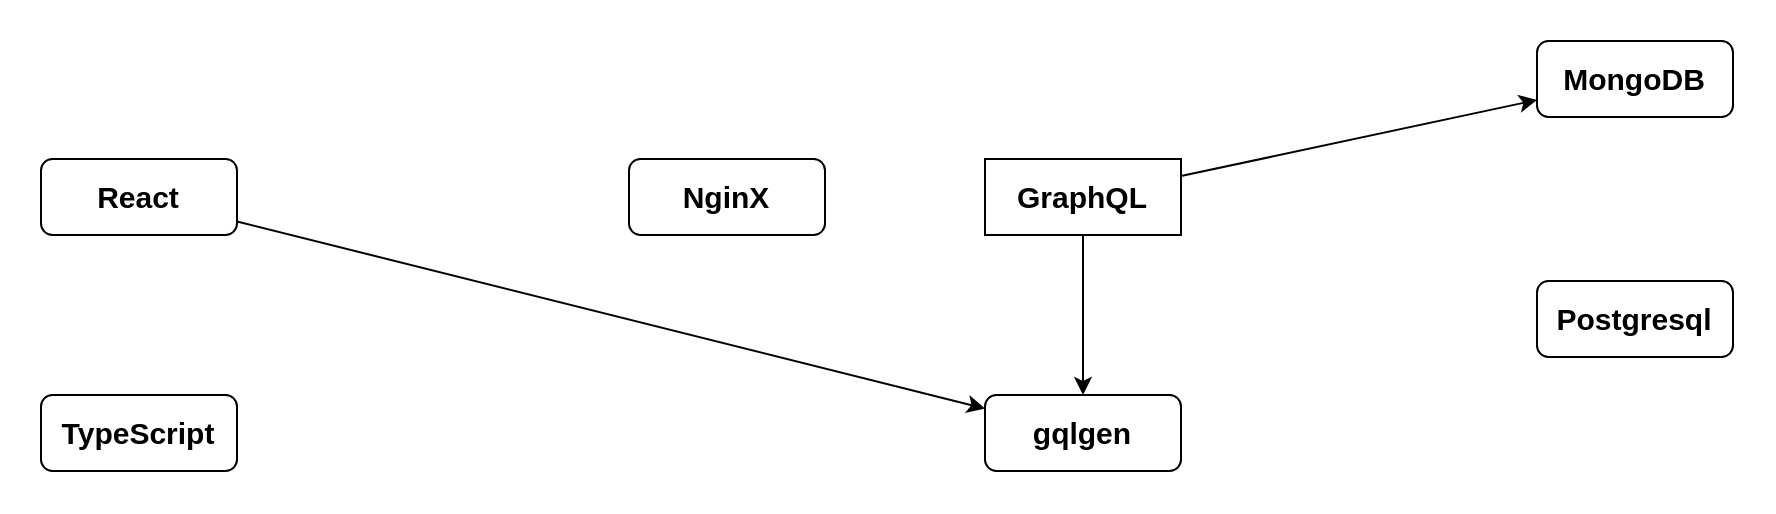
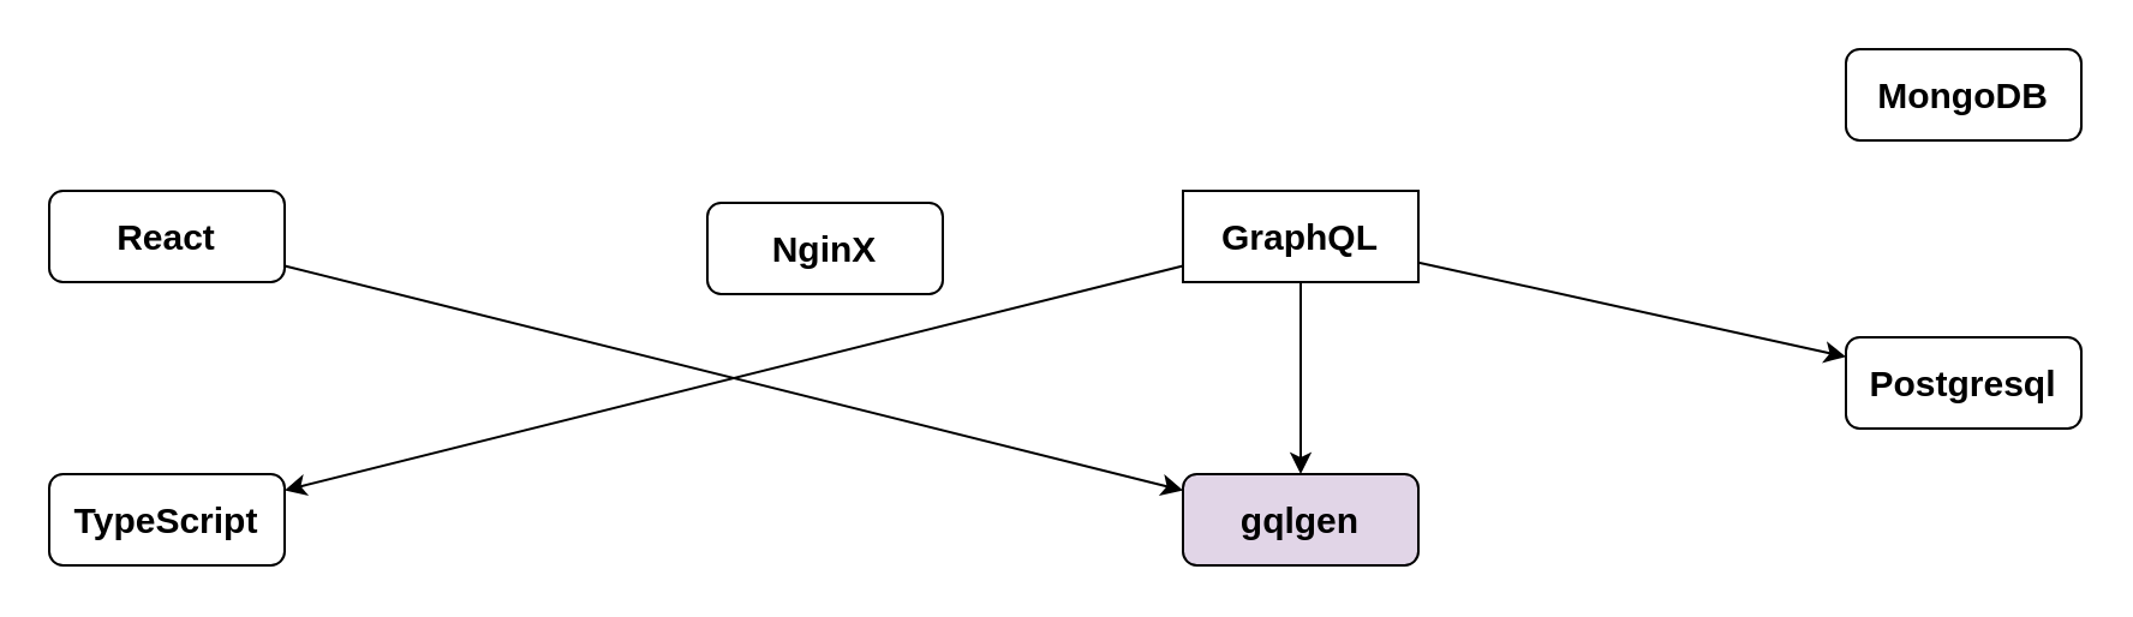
- <mxCell id="5" style="rounded=0;orthogonalLoop=1;jettySize=auto;html=1;fontSize=15;" edge="1" parent="1" source="7" target="2"><mxGeometry relative="1" as="geometry" /></mxCell>
+ <mxCell id="5" style="rounded=0;orthogonalLoop=1;jettySize=auto;html=1;fontSize=15;" edge="1" parent="1" source="7" target="11"><mxGeometry relative="1" as="geometry" /></mxCell>
- <mxCell id="12" value="NginX" style="rounded=1;whiteSpace=wrap;html=1;fontSize=15;fontStyle=1" vertex="1" parent="1"><mxGeometry x="314" y="79" width="98" height="38" as="geometry" /></mxCell>
+ <mxCell id="12" value="NginX" style="rounded=1;whiteSpace=wrap;html=1;fontSize=15;fontStyle=1" vertex="1" parent="1"><mxGeometry x="294" y="84" width="98" height="38" as="geometry" /></mxCell>
+ <mxCell id="6" style="rounded=0;orthogonalLoop=1;jettySize=auto;html=1;fontSize=15;" edge="1" parent="1" source="7" target="3"><mxGeometry relative="1" as="geometry" /></mxCell>
- <mxCell id="8" value="gqlgen" style="rounded=1;whiteSpace=wrap;html=1;fontSize=15;fontStyle=1" vertex="1" parent="1"><mxGeometry x="492" y="197" width="98" height="38" as="geometry" /></mxCell>
+ <mxCell id="8" value="gqlgen" style="rounded=1;whiteSpace=wrap;html=1;fontSize=15;fontStyle=1;fillColor=#e1d5e7;" vertex="1" parent="1"><mxGeometry x="492" y="197" width="98" height="38" as="geometry" /></mxCell>
